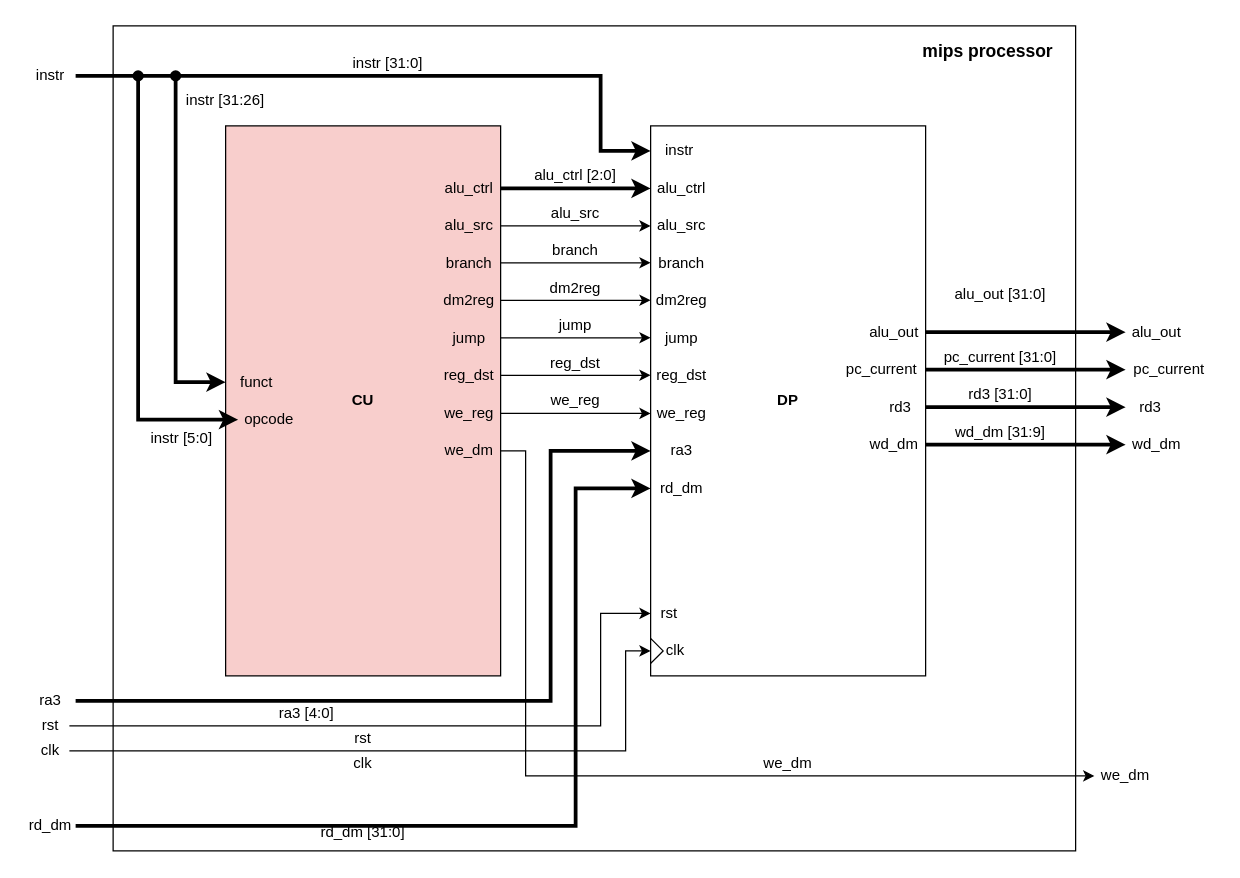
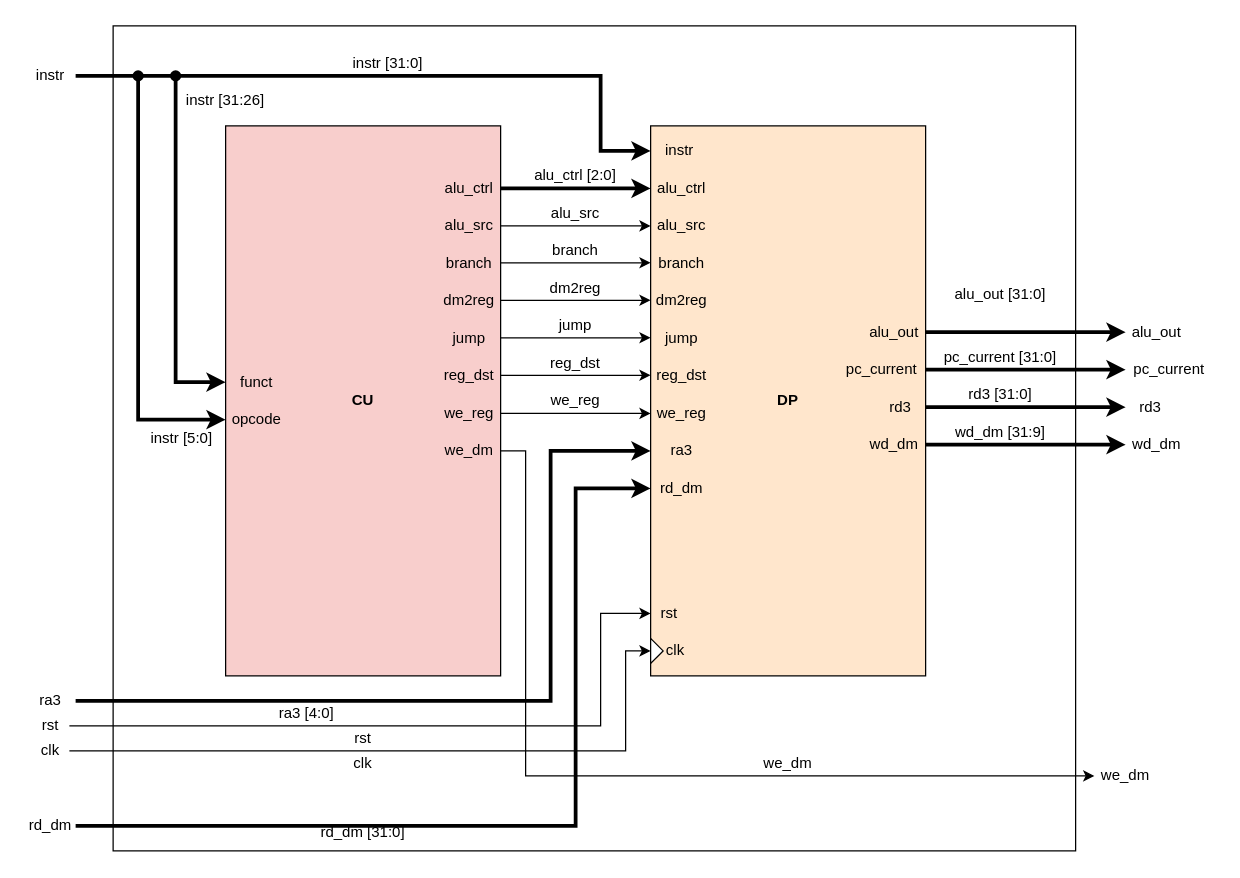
- <mxCell id="80" value="mips processor" style="text;html=1;strokeColor=none;fillColor=none;align=center;verticalAlign=middle;whiteSpace=wrap;rounded=0;fontStyle=1;fontSize=14;" vertex="1" parent="1"><mxGeometry x="730" y="30" width="120" height="20" as="geometry" /></mxCell>
- <mxCell id="4" value="&lt;b&gt;DP&lt;/b&gt;" style="rounded=0;whiteSpace=wrap;html=1;" vertex="1" parent="1"><mxGeometry x="520" y="100" width="220" height="440" as="geometry" /></mxCell>
+ <mxCell id="4" value="&lt;b&gt;DP&lt;/b&gt;" style="rounded=0;whiteSpace=wrap;html=1;fillColor=#ffe6cc;" vertex="1" parent="1"><mxGeometry x="520" y="100" width="220" height="440" as="geometry" /></mxCell>
- <mxCell id="54" value="opcode" style="text;html=1;strokeColor=none;fillColor=none;align=center;verticalAlign=middle;whiteSpace=wrap;rounded=0;" vertex="1" parent="1"><mxGeometry x="190" y="325" width="50" height="20" as="geometry" /></mxCell>
+ <mxCell id="54" value="opcode" style="text;html=1;strokeColor=none;fillColor=none;align=center;verticalAlign=middle;whiteSpace=wrap;rounded=0;" vertex="1" parent="1"><mxGeometry x="180" y="325" width="50" height="20" as="geometry" /></mxCell>
